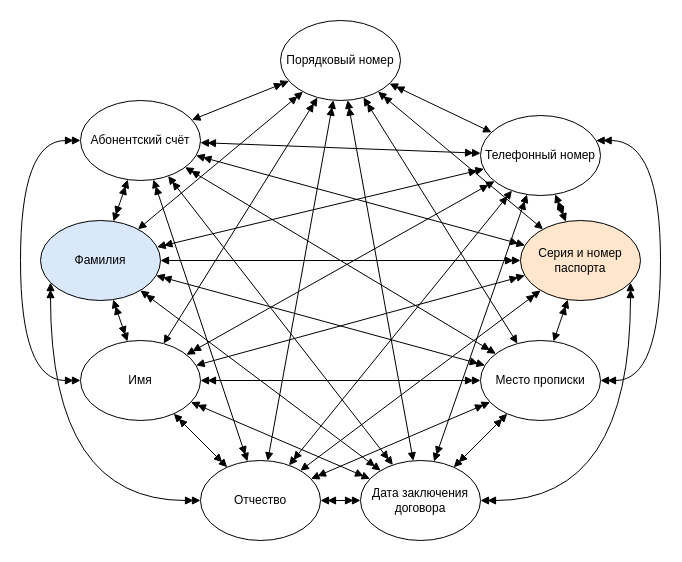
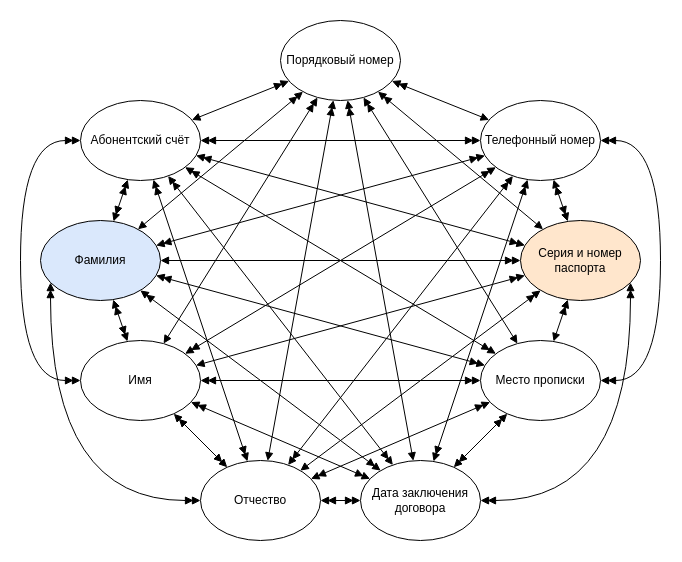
- <mxCell id="7" value="Телефонный номер" style="ellipse;whiteSpace=wrap;html=1;" parent="1" vertex="1"><mxGeometry x="480" y="115" width="120" height="80" as="geometry" /></mxCell>
+ <mxCell id="7" value="Телефонный номер" style="ellipse;whiteSpace=wrap;html=1;" parent="1" vertex="1"><mxGeometry x="480" y="100" width="120" height="80" as="geometry" /></mxCell>
